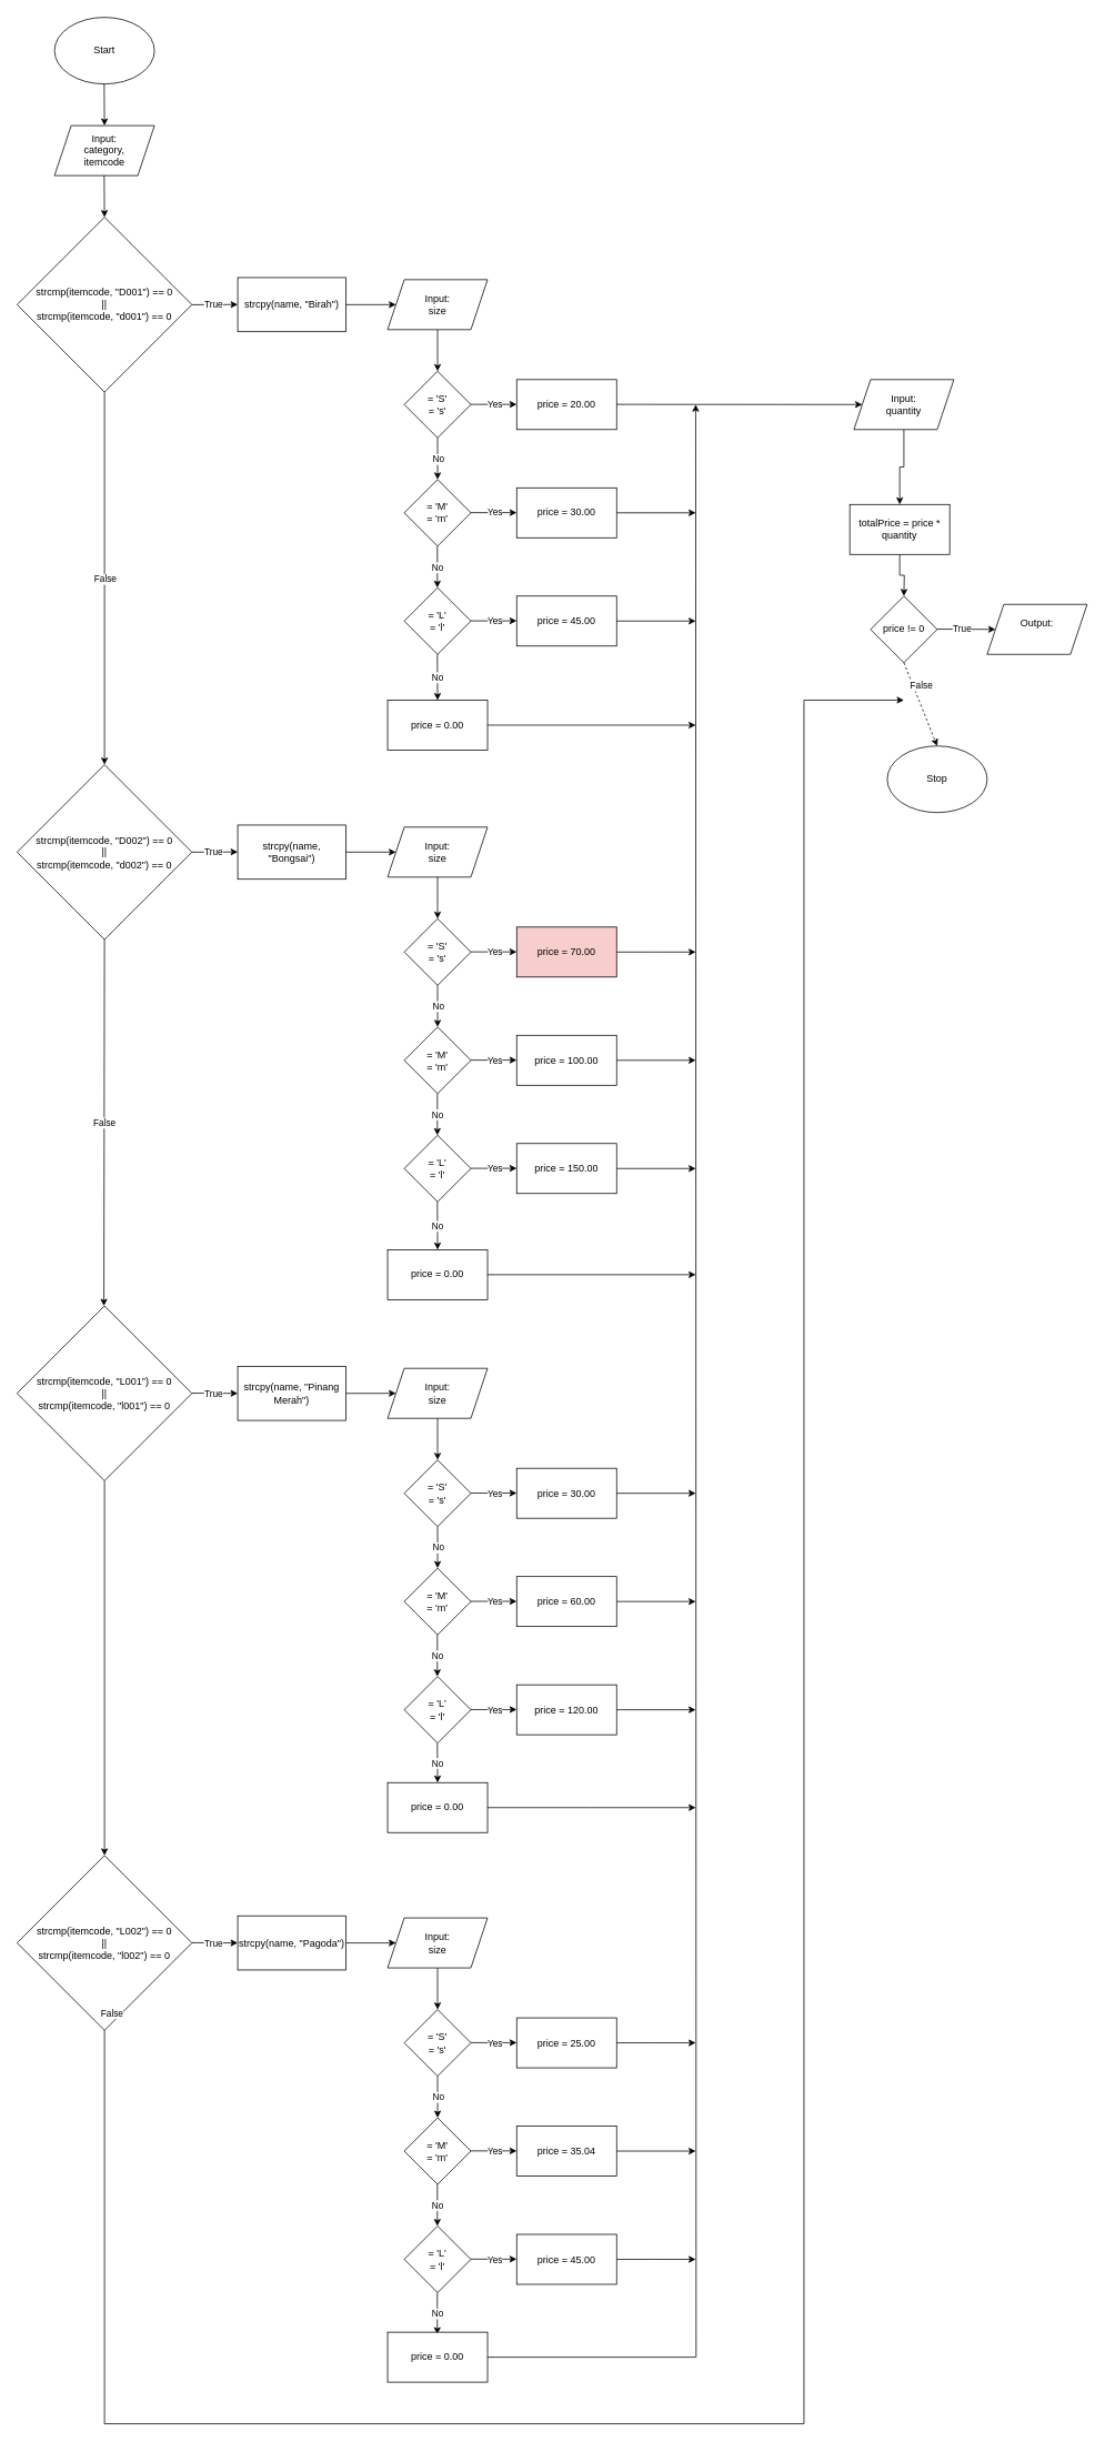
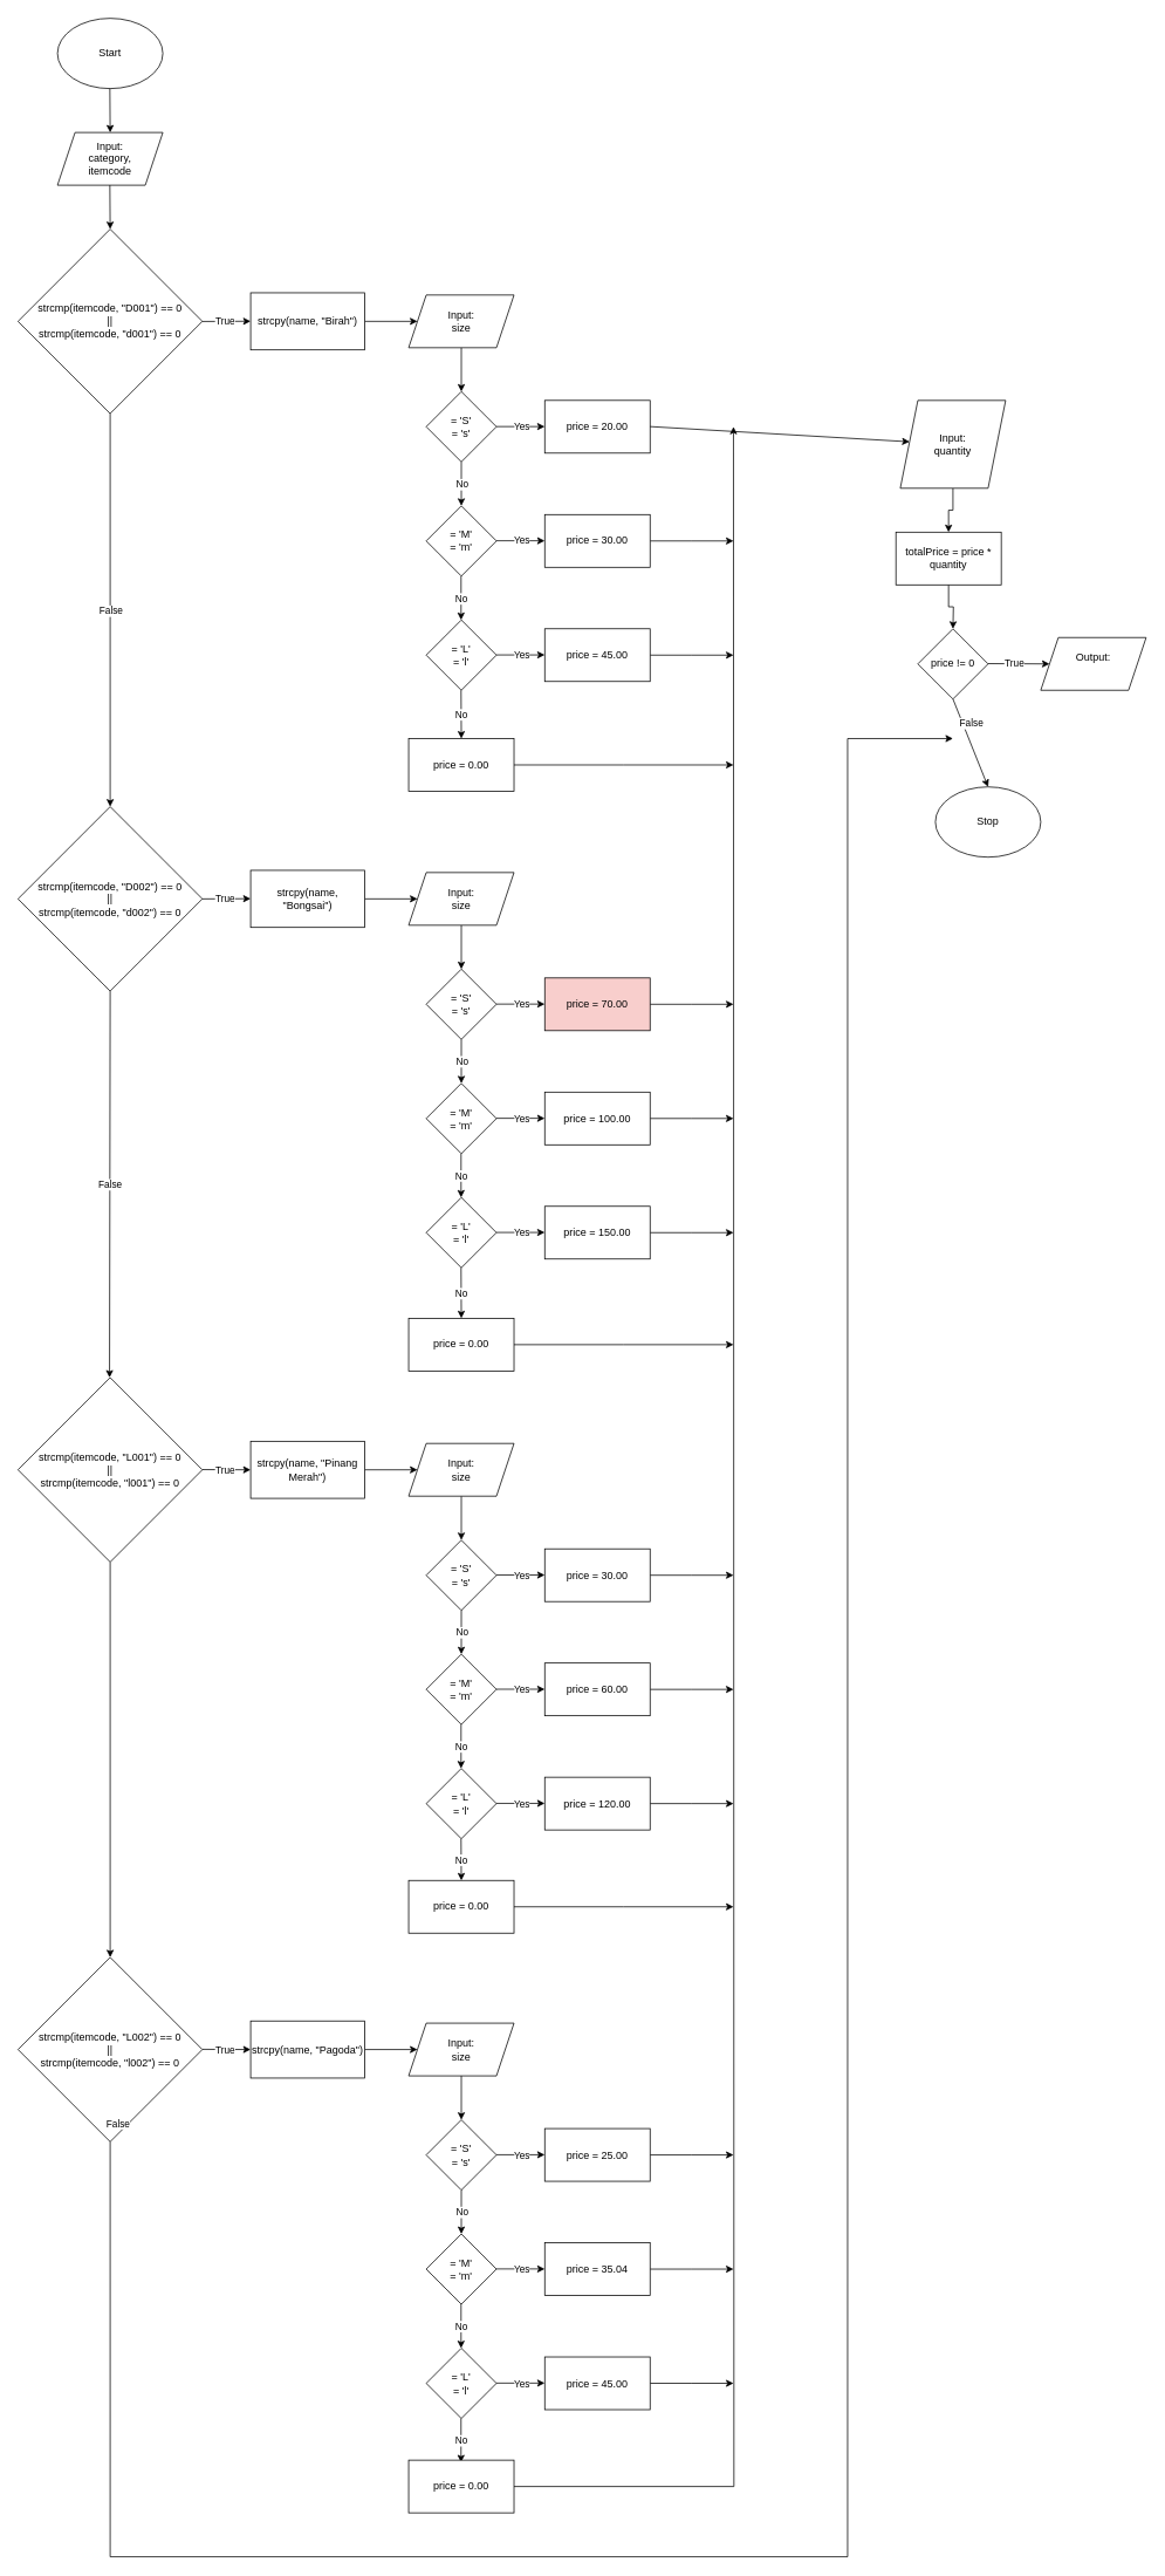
- <mxCell id="122" value="Input:&lt;br&gt;quantity" style="shape=parallelogram;perimeter=parallelogramPerimeter;whiteSpace=wrap;html=1;fixedSize=1;" parent="1" vertex="1"><mxGeometry x="1025" y="455" width="120" height="60" as="geometry" /></mxCell>
+ <mxCell id="122" value="Input:&lt;br&gt;quantity" style="shape=parallelogram;perimeter=parallelogramPerimeter;whiteSpace=wrap;html=1;fixedSize=1;" parent="1" vertex="1"><mxGeometry x="1025" y="455" width="120" height="100" as="geometry" /></mxCell>
- <mxCell id="140" value="" style="endArrow=classic;html=1;rounded=0;entryX=0.5;entryY=0;entryDx=0;entryDy=0;exitX=0.5;exitY=1;exitDx=0;exitDy=0;dashed=1;" edge="1" parent="1" source="135" target="137"><mxGeometry relative="1" as="geometry"><mxPoint x="1015" y="790" as="sourcePoint" /><mxPoint x="1115" y="790" as="targetPoint" /></mxGeometry></mxCell>
+ <mxCell id="140" value="" style="endArrow=classic;html=1;rounded=0;entryX=0.5;entryY=0;entryDx=0;entryDy=0;exitX=0.5;exitY=1;exitDx=0;exitDy=0;" edge="1" parent="1" source="135" target="137"><mxGeometry relative="1" as="geometry"><mxPoint x="1015" y="790" as="sourcePoint" /><mxPoint x="1115" y="790" as="targetPoint" /></mxGeometry></mxCell>
